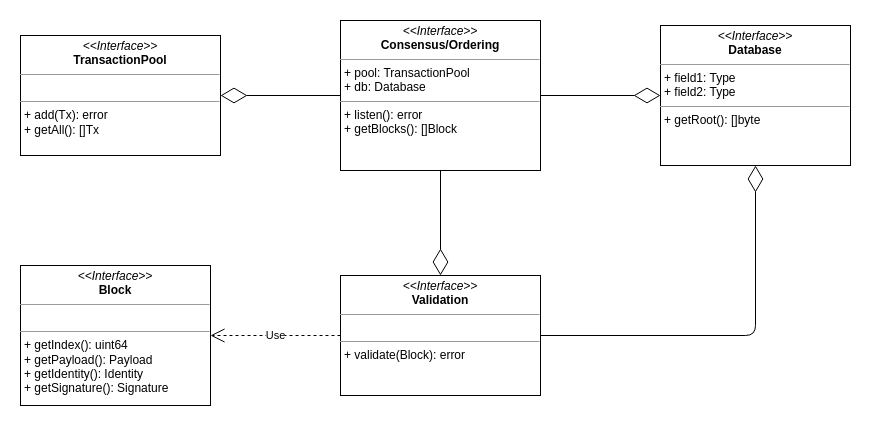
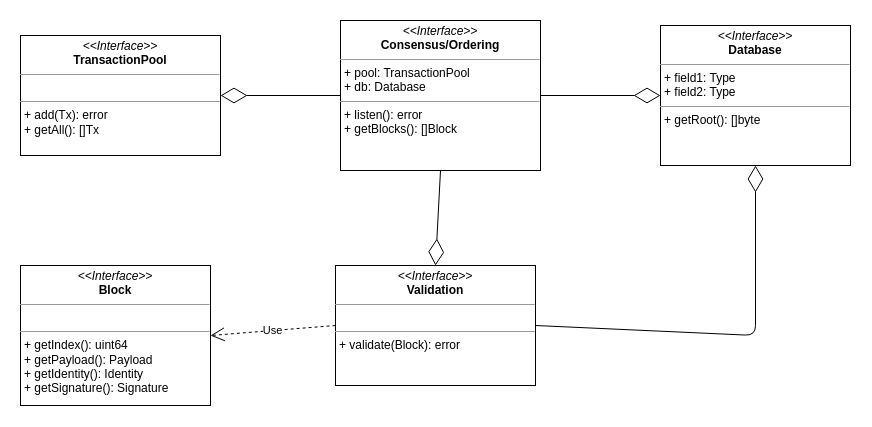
- <mxCell id="4" value="&lt;p style=&quot;margin: 0px ; margin-top: 4px ; text-align: center&quot;&gt;&lt;i&gt;&amp;lt;&amp;lt;Interface&amp;gt;&amp;gt;&lt;/i&gt;&lt;br&gt;&lt;b&gt;Validation&lt;/b&gt;&lt;/p&gt;&lt;hr size=&quot;1&quot;&gt;&lt;p style=&quot;margin: 0px ; margin-left: 4px&quot;&gt;&lt;br&gt;&lt;/p&gt;&lt;hr size=&quot;1&quot;&gt;&lt;p style=&quot;margin: 0px ; margin-left: 4px&quot;&gt;+ validate(Block): error&lt;/p&gt;" style="verticalAlign=top;align=left;overflow=fill;fontSize=12;fontFamily=Helvetica;html=1;" vertex="1" parent="1"><mxGeometry x="340" y="275" width="200" height="120" as="geometry" /></mxCell>
+ <mxCell id="4" value="&lt;p style=&quot;margin: 0px ; margin-top: 4px ; text-align: center&quot;&gt;&lt;i&gt;&amp;lt;&amp;lt;Interface&amp;gt;&amp;gt;&lt;/i&gt;&lt;br&gt;&lt;b&gt;Validation&lt;/b&gt;&lt;/p&gt;&lt;hr size=&quot;1&quot;&gt;&lt;p style=&quot;margin: 0px ; margin-left: 4px&quot;&gt;&lt;br&gt;&lt;/p&gt;&lt;hr size=&quot;1&quot;&gt;&lt;p style=&quot;margin: 0px ; margin-left: 4px&quot;&gt;+ validate(Block): error&lt;/p&gt;" style="verticalAlign=top;align=left;overflow=fill;fontSize=12;fontFamily=Helvetica;html=1;" vertex="1" parent="1"><mxGeometry x="335" y="265" width="200" height="120" as="geometry" /></mxCell>
